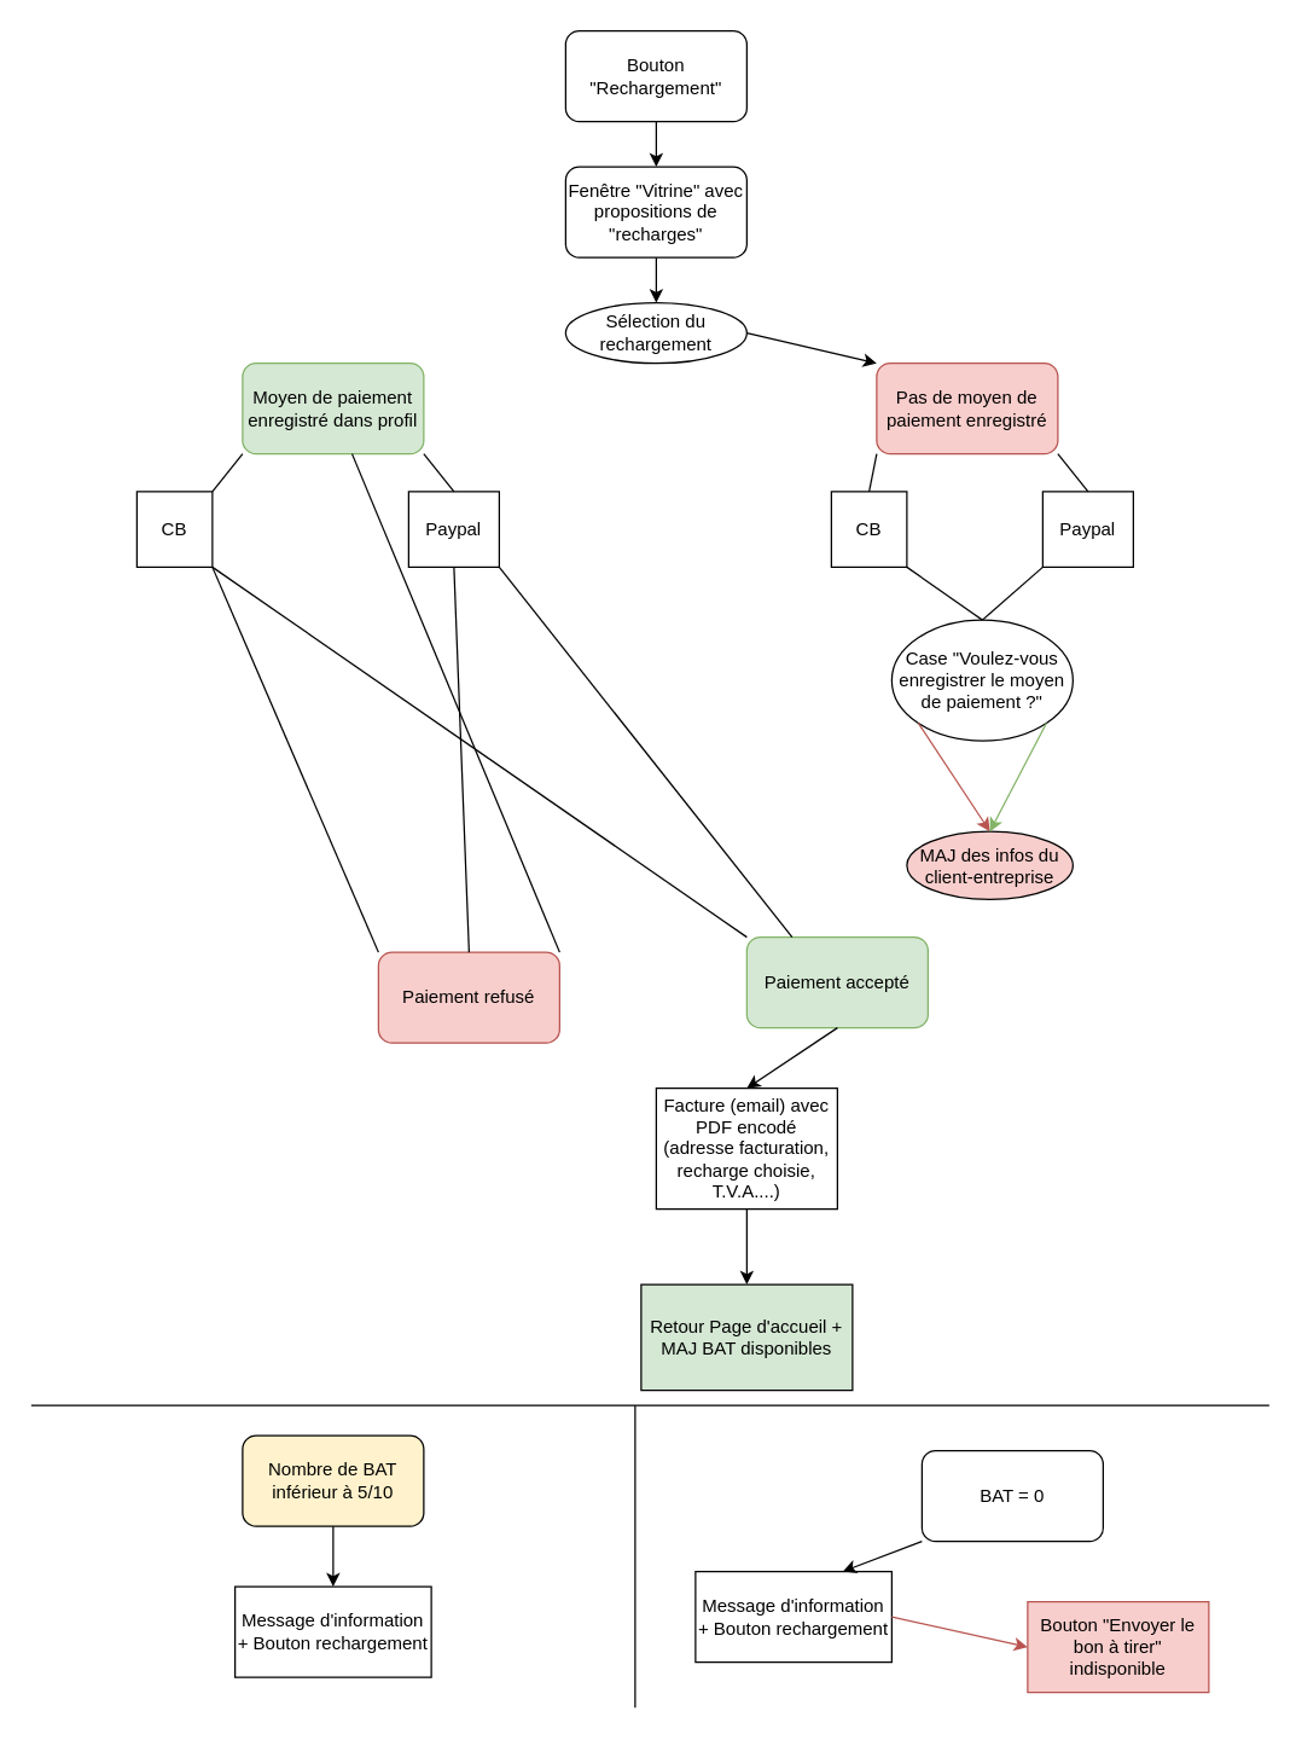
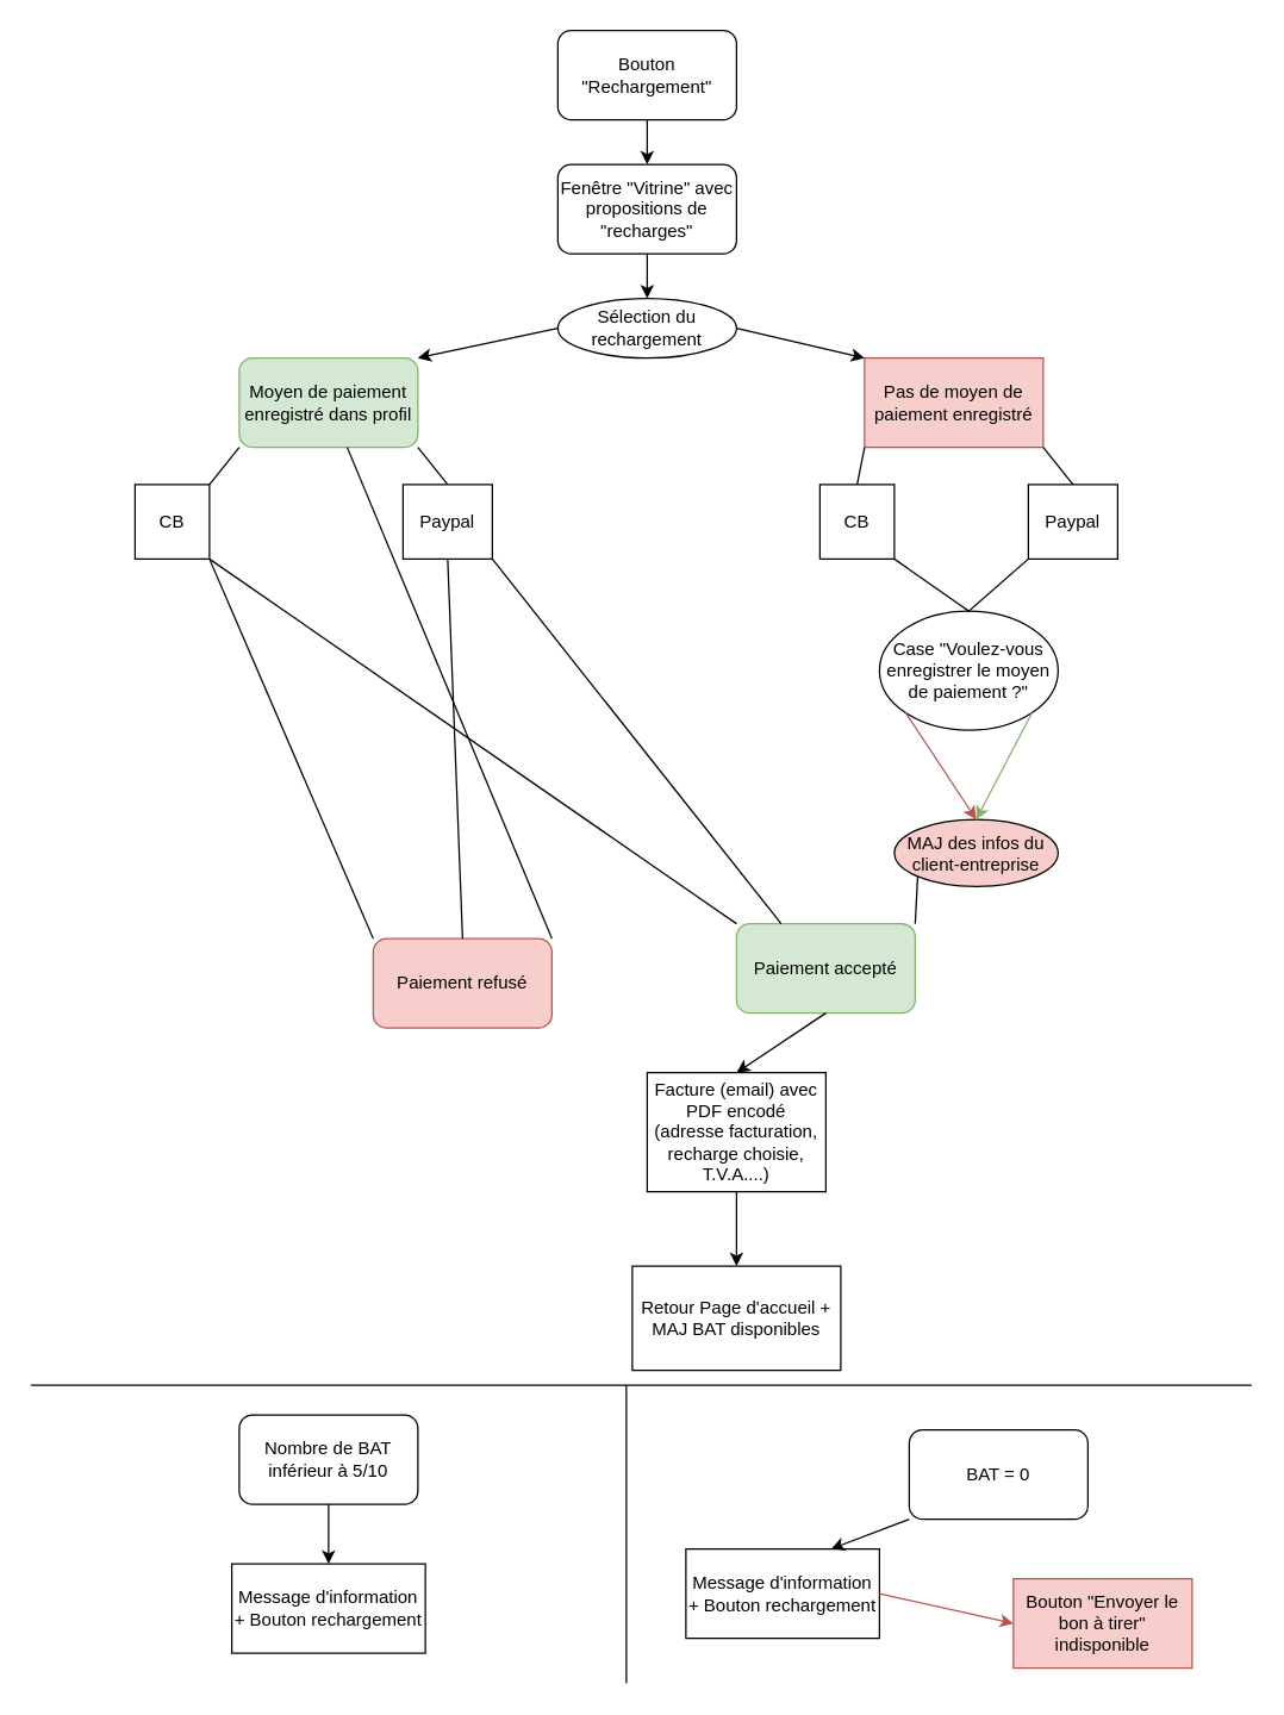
+ <mxCell id="9" value="" style="endArrow=classic;html=1;exitX=0;exitY=0.5;exitDx=0;exitDy=0;entryX=1;entryY=0;entryDx=0;entryDy=0;" edge="1" parent="1" source="5" target="7"><mxGeometry width="50" height="50" relative="1" as="geometry"><mxPoint x="410" y="370" as="sourcePoint" /><mxPoint x="460" y="320" as="targetPoint" /></mxGeometry></mxCell>
- <mxCell id="8" value="Pas de moyen de paiement enregistré" style="rounded=1;whiteSpace=wrap;html=1;fillColor=#f8cecc;strokeColor=#b85450;" vertex="1" parent="1"><mxGeometry x="580" y="240" width="120" height="60" as="geometry" /></mxCell>
+ <mxCell id="8" value="Pas de moyen de paiement enregistré" style="whiteSpace=wrap;html=1;fillColor=#f8cecc;strokeColor=#b85450;rounded=0;" vertex="1" parent="1"><mxGeometry x="580" y="240" width="120" height="60" as="geometry" /></mxCell>
+ <mxCell id="33" value="" style="endArrow=none;html=1;exitX=0;exitY=1;exitDx=0;exitDy=0;entryX=1;entryY=0;entryDx=0;entryDy=0;" edge="1" parent="1" source="22" target="25"><mxGeometry width="50" height="50" relative="1" as="geometry"><mxPoint x="410" y="490" as="sourcePoint" /><mxPoint x="460" y="440" as="targetPoint" /></mxGeometry></mxCell>
- <mxCell id="29" value="Retour Page d'accueil + MAJ BAT disponibles" style="rounded=0;whiteSpace=wrap;html=1;fillColor=#d5e8d4;" vertex="1" parent="1"><mxGeometry x="424" y="850" width="140" height="70" as="geometry" /></mxCell>
+ <mxCell id="29" value="Retour Page d'accueil + MAJ BAT disponibles" style="rounded=0;whiteSpace=wrap;html=1;" vertex="1" parent="1"><mxGeometry x="424" y="850" width="140" height="70" as="geometry" /></mxCell>
- <mxCell id="39" value="Nombre de BAT inférieur à 5/10" style="rounded=1;whiteSpace=wrap;html=1;fillColor=#fff2cc;" vertex="1" parent="1"><mxGeometry x="160" y="950" width="120" height="60" as="geometry" /></mxCell>
+ <mxCell id="39" value="Nombre de BAT inférieur à 5/10" style="rounded=1;whiteSpace=wrap;html=1;" vertex="1" parent="1"><mxGeometry x="160" y="950" width="120" height="60" as="geometry" /></mxCell>
